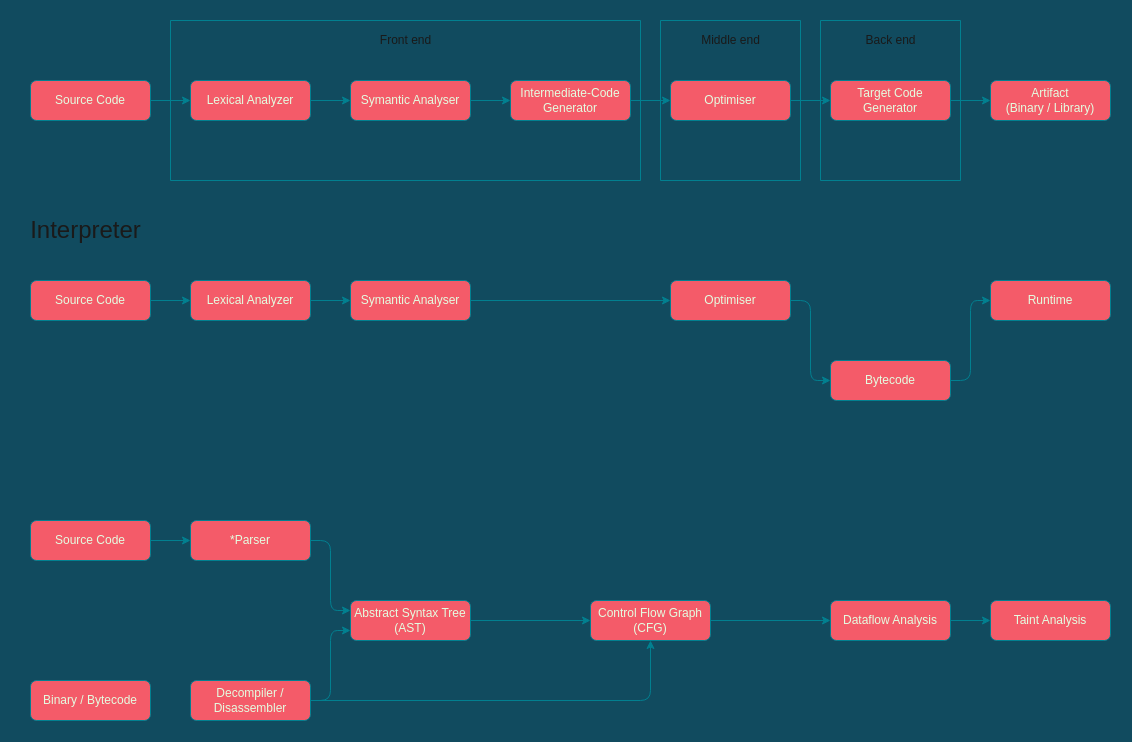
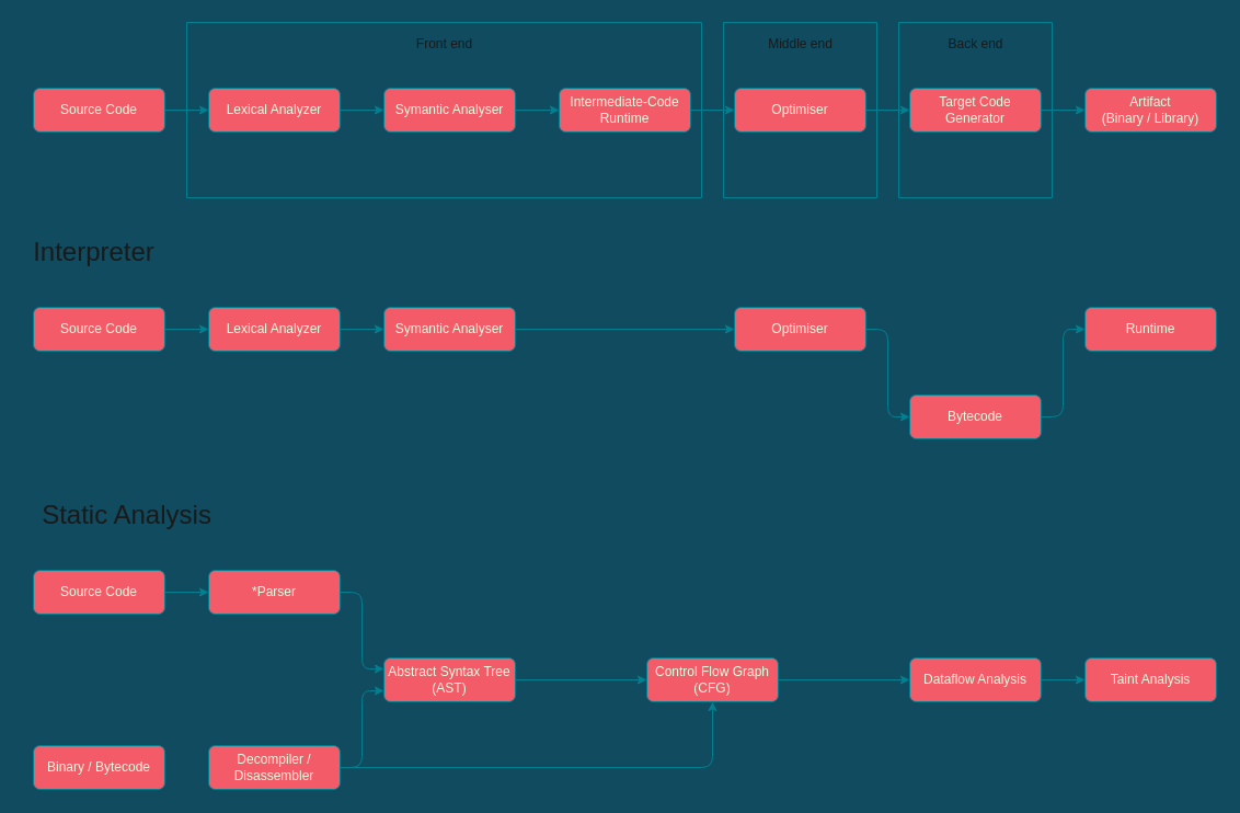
- <mxCell id="9" value="Intermediate-Code Generator" style="rounded=1;whiteSpace=wrap;html=1;sketch=0;fillColor=#F45B69;strokeColor=#028090;fontColor=#E4FDE1;" parent="1" vertex="1"><mxGeometry x="510" y="80" width="120" height="40" as="geometry" /></mxCell>
+ <mxCell id="9" value="Intermediate-Code Runtime" style="rounded=1;whiteSpace=wrap;html=1;sketch=0;fillColor=#F45B69;strokeColor=#028090;fontColor=#E4FDE1;" parent="1" vertex="1"><mxGeometry x="510" y="80" width="120" height="40" as="geometry" /></mxCell>
+ <mxCell id="42" value="&lt;font color=&quot;#1a1a1a&quot;&gt;&lt;span style=&quot;font-size: 24px&quot;&gt;Static Analysis&lt;/span&gt;&lt;/font&gt;" style="text;html=1;align=center;verticalAlign=middle;resizable=0;points=[];autosize=1;strokeColor=none;fontColor=#E4FDE1;" parent="1" vertex="1"><mxGeometry x="30" y="460" width="170" height="20" as="geometry" /></mxCell>
